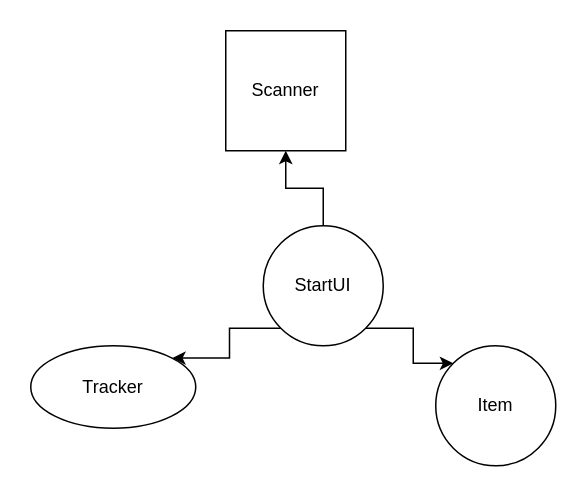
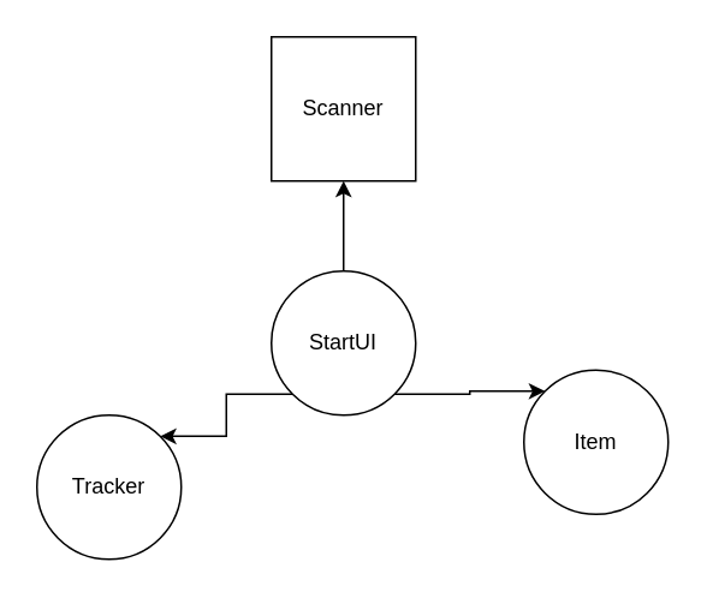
- <mxCell id="5" value="StartUI" style="ellipse;whiteSpace=wrap;html=1;aspect=fixed;" vertex="1" parent="1"><mxGeometry x="175" y="150" width="80" height="80" as="geometry" /></mxCell>
+ <mxCell id="5" value="StartUI" style="ellipse;whiteSpace=wrap;html=1;aspect=fixed;" vertex="1" parent="1"><mxGeometry x="150" y="150" width="80" height="80" as="geometry" /></mxCell>
- <mxCell id="8" value="Tracker" style="ellipse;whiteSpace=wrap;html=1;aspect=fixed;" vertex="1" parent="1"><mxGeometry x="20" y="230" width="110" height="55" as="geometry" /></mxCell>
+ <mxCell id="8" value="Tracker" style="ellipse;whiteSpace=wrap;html=1;aspect=fixed;" vertex="1" parent="1"><mxGeometry x="20" y="230" width="80" height="80" as="geometry" /></mxCell>
- <mxCell id="7" value="Item" style="ellipse;whiteSpace=wrap;html=1;aspect=fixed;" vertex="1" parent="1"><mxGeometry x="290" y="230" width="80" height="80" as="geometry" /></mxCell>
+ <mxCell id="7" value="Item" style="ellipse;whiteSpace=wrap;html=1;aspect=fixed;" vertex="1" parent="1"><mxGeometry x="290" y="205" width="80" height="80" as="geometry" /></mxCell>
